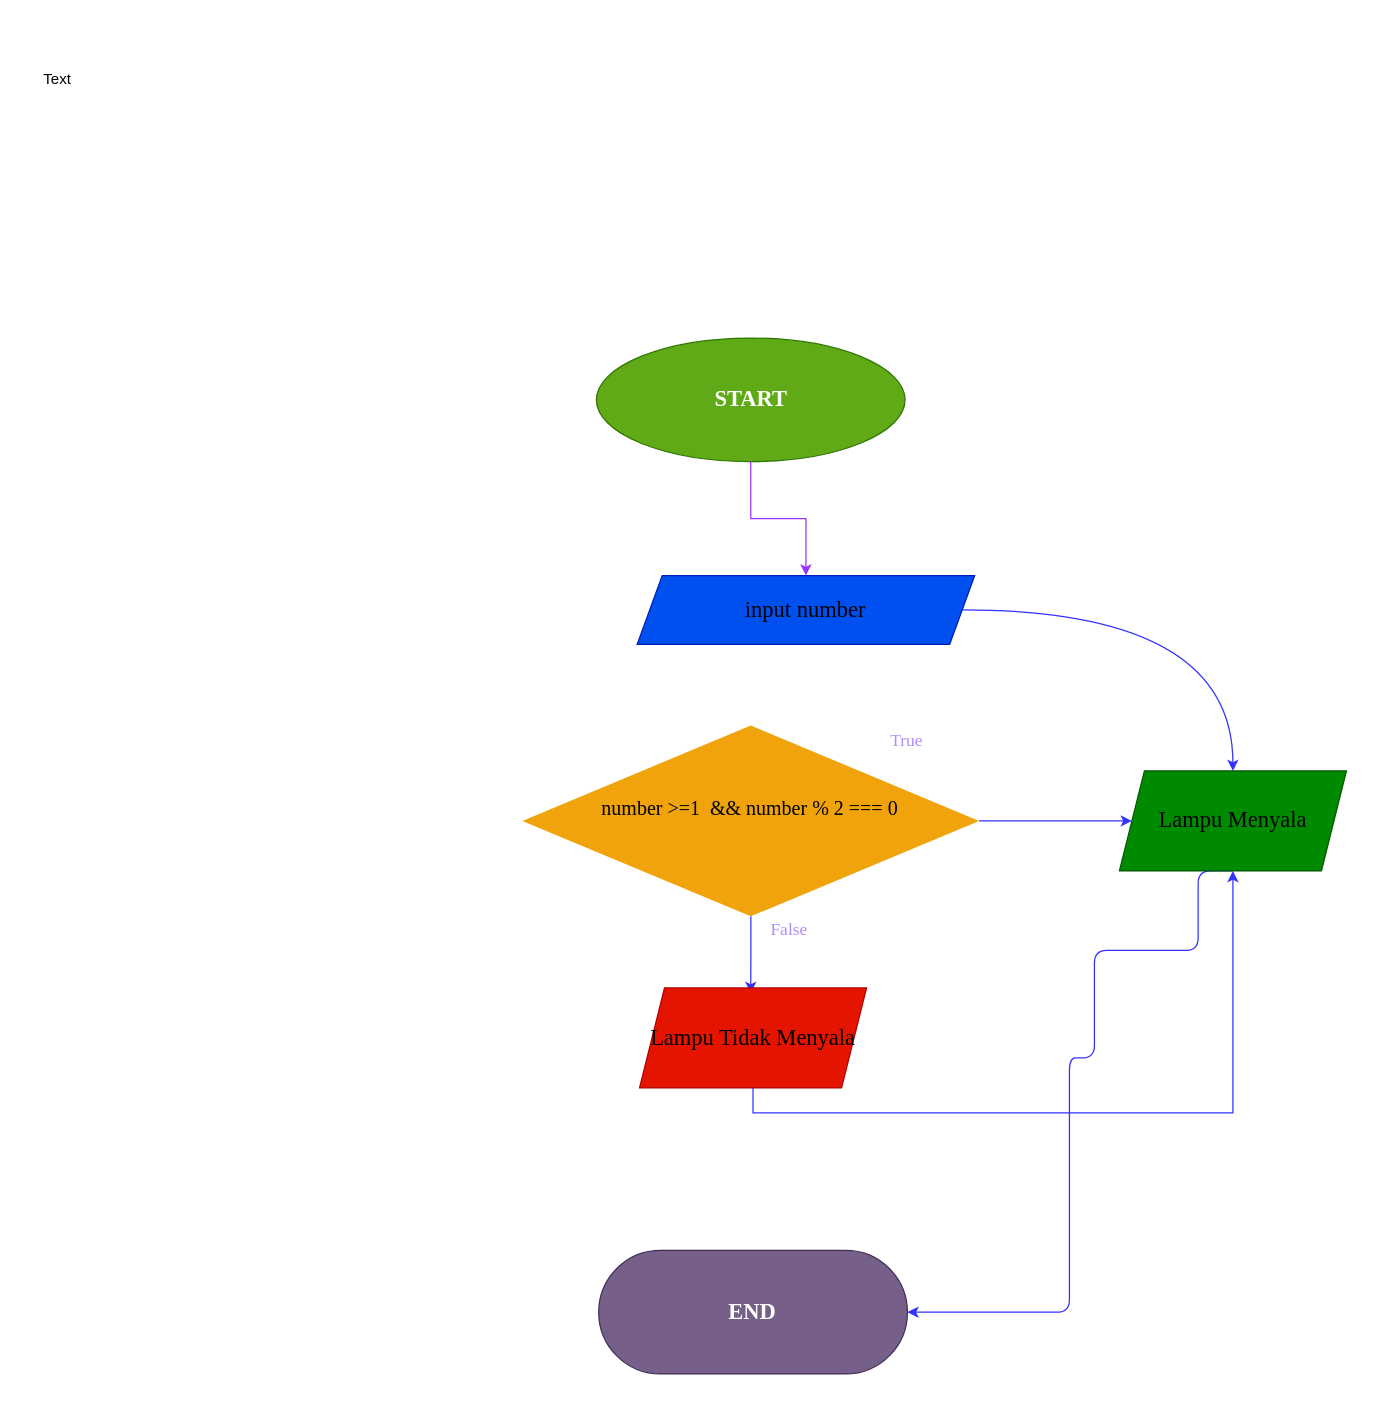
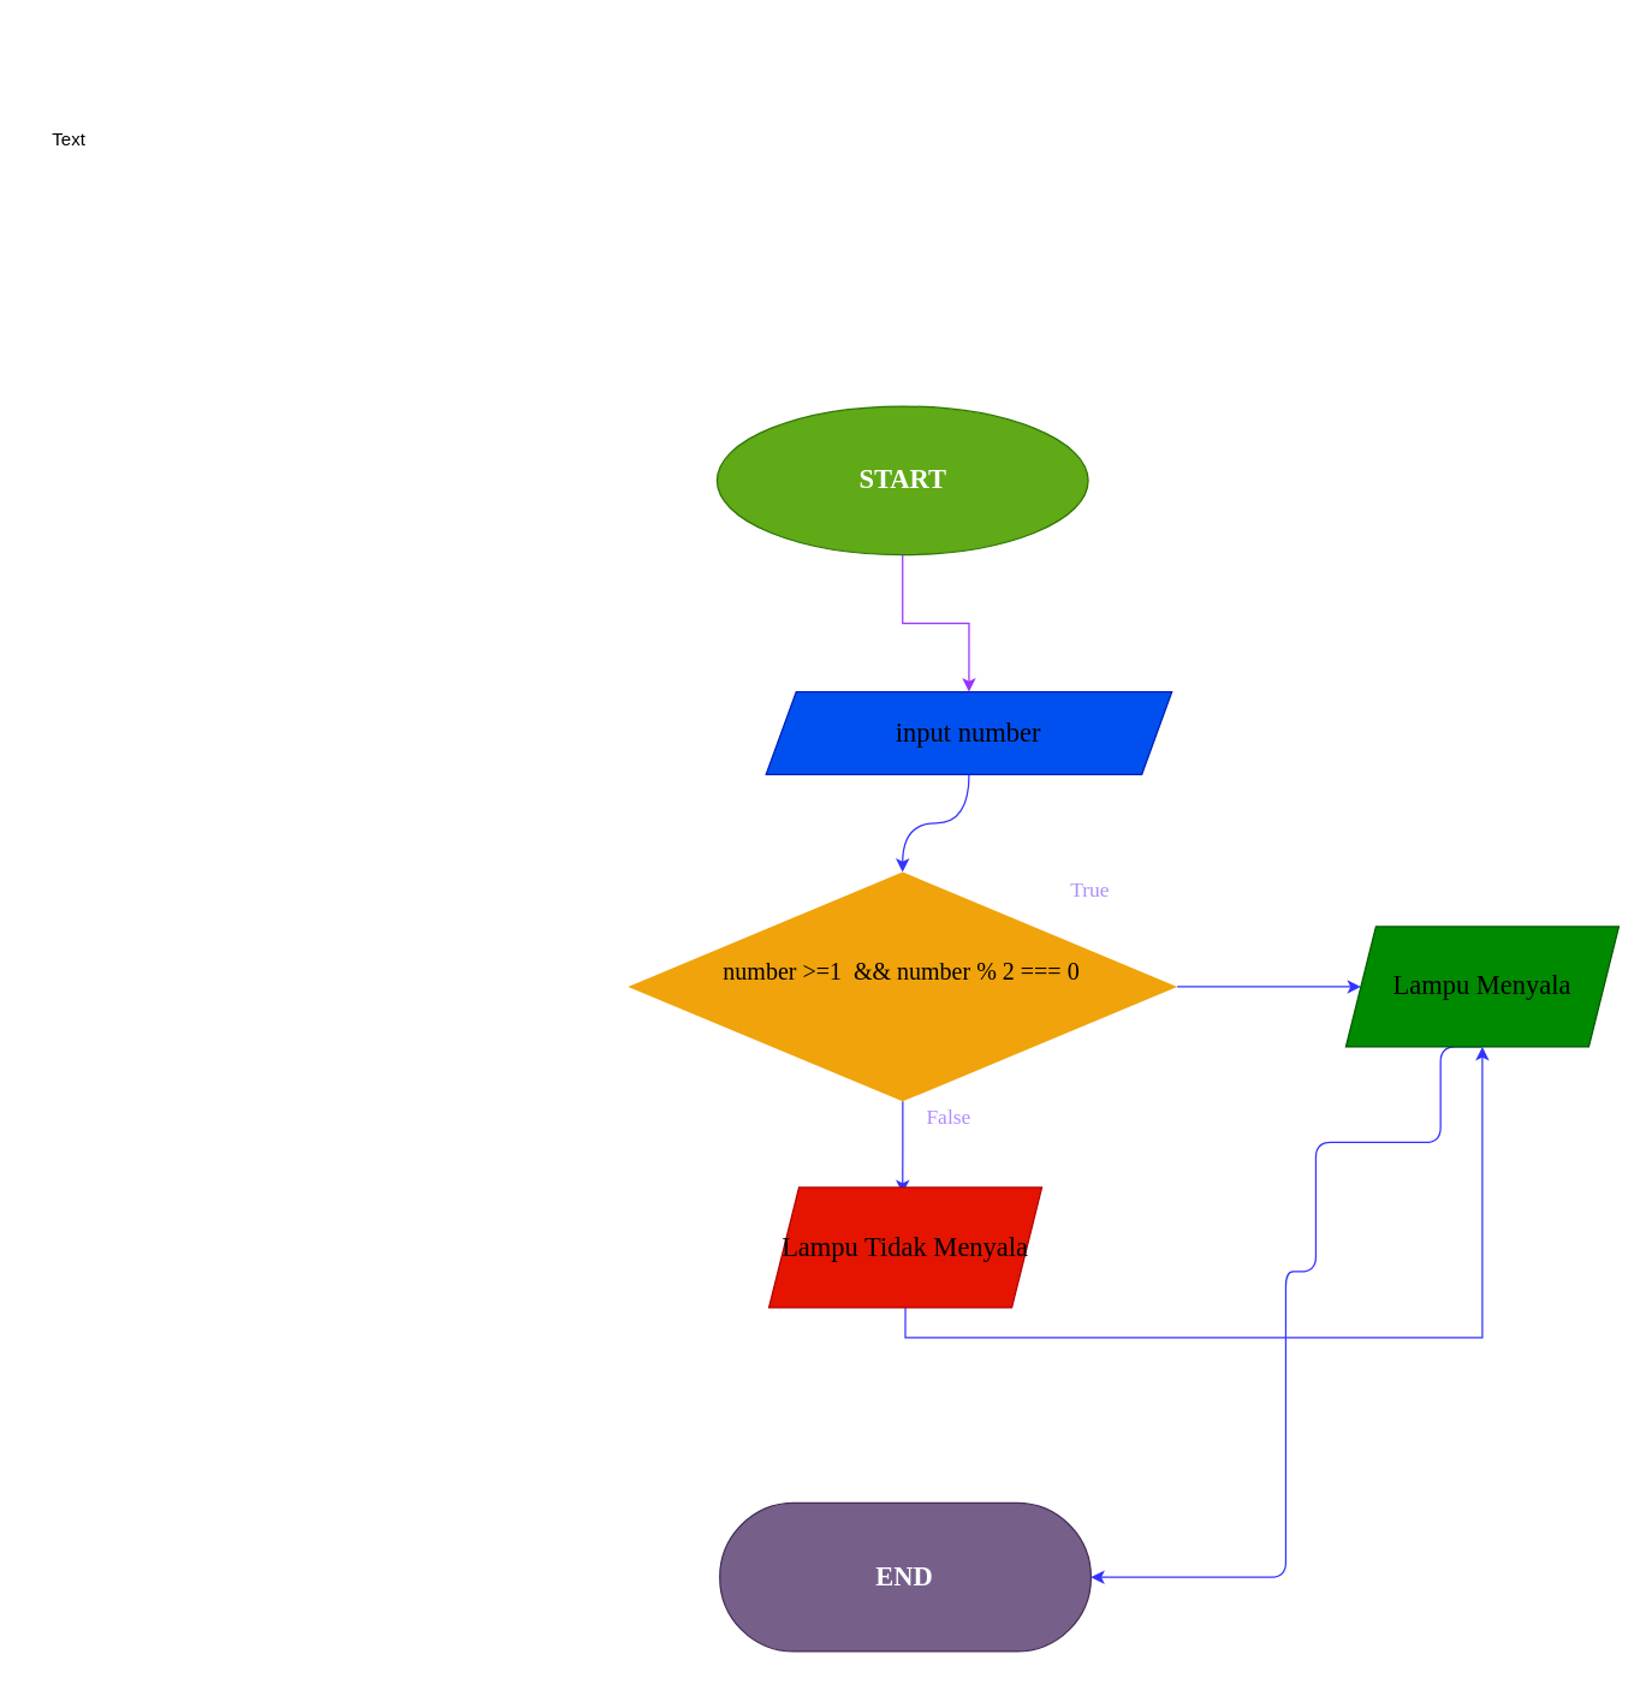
- <mxCell id="14" value="Text" style="text;html=1;align=center;verticalAlign=middle;resizable=0;points=[];autosize=1;strokeColor=none;fillColor=none;" parent="1" vertex="1"><mxGeometry x="20" y="48" width="50" height="30" as="geometry" /></mxCell>
+ <mxCell id="14" value="Text" style="text;html=1;align=center;verticalAlign=middle;resizable=0;points=[];autosize=1;strokeColor=none;fillColor=none;" parent="1" vertex="1"><mxGeometry x="20" y="78" width="50" height="30" as="geometry" /></mxCell>
- <mxCell id="2" style="edgeStyle=orthogonalEdgeStyle;orthogonalLoop=1;jettySize=auto;html=1;curved=1;strokeColor=#3333FF;" parent="1" source="3" target="17" edge="1"><mxGeometry relative="1" as="geometry"><mxPoint x="600.005" y="609" as="targetPoint" /></mxGeometry></mxCell>
+ <mxCell id="2" style="edgeStyle=orthogonalEdgeStyle;orthogonalLoop=1;jettySize=auto;html=1;entryX=0.5;entryY=0;entryDx=0;entryDy=0;curved=1;strokeColor=#3333FF;" parent="1" source="3" target="8" edge="1"><mxGeometry relative="1" as="geometry"><mxPoint x="600.005" y="609" as="targetPoint" /></mxGeometry></mxCell>
